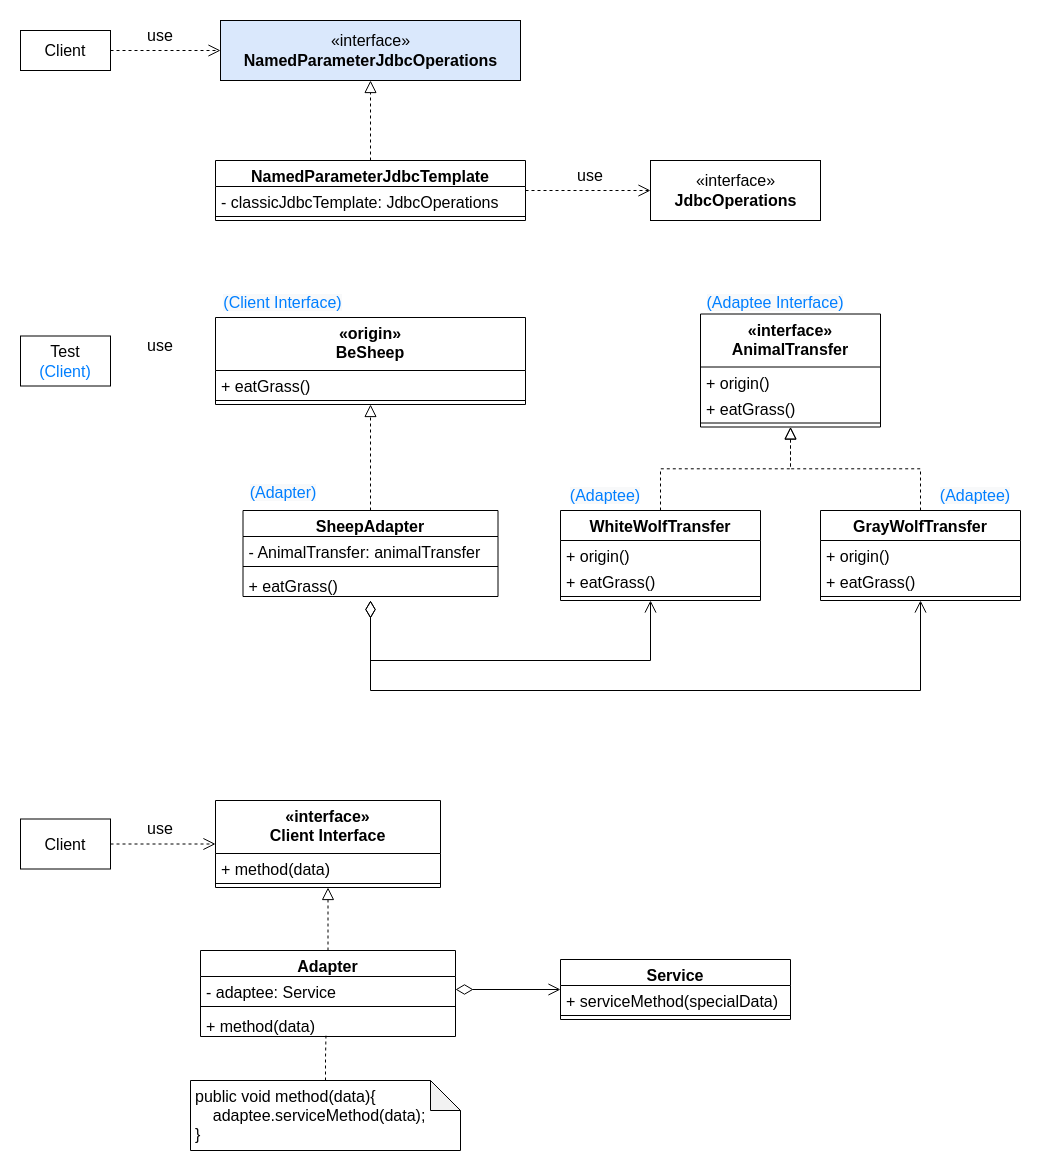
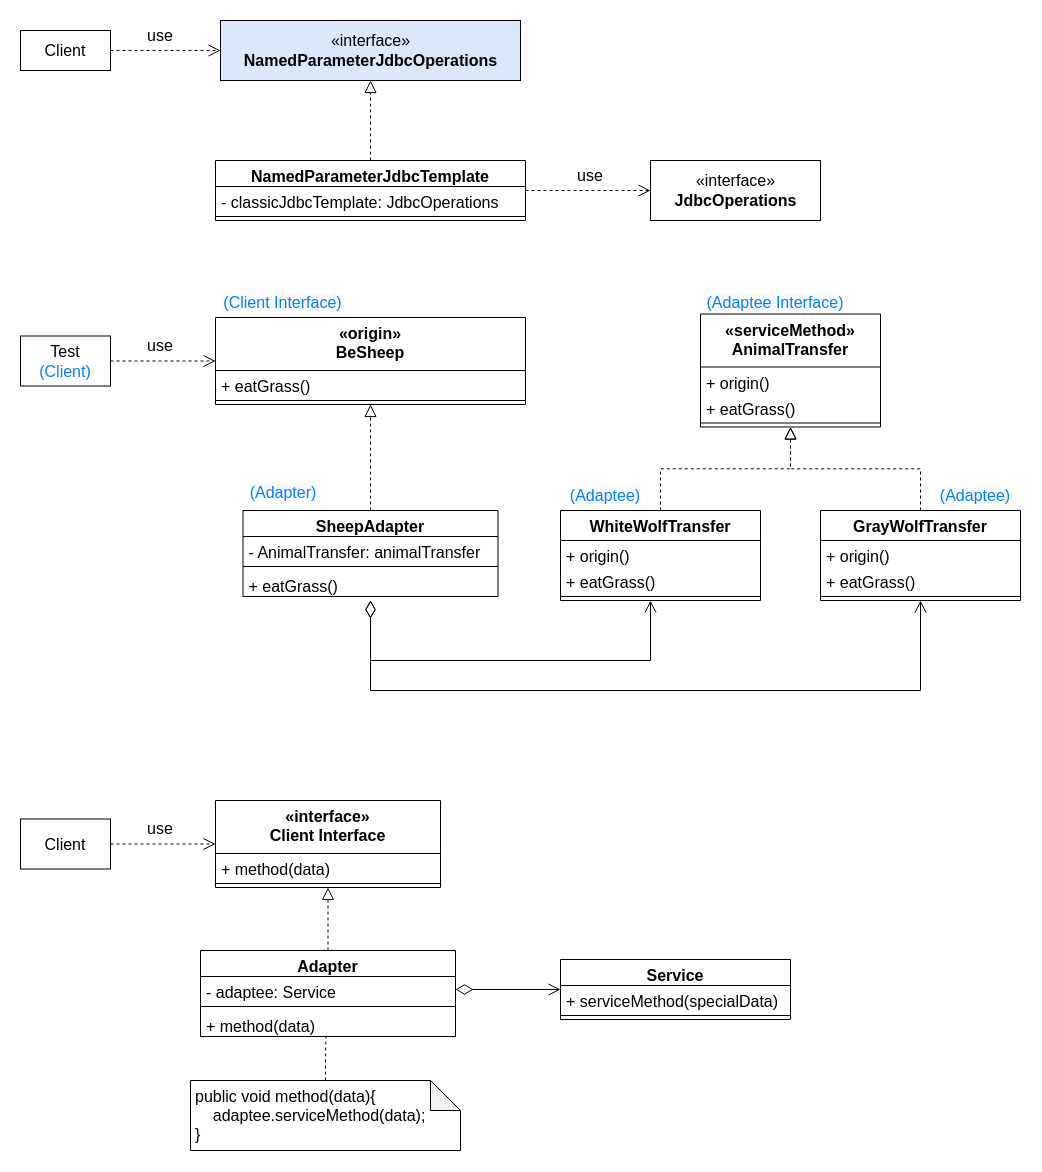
- <mxCell id="25" value="«interface»&#10;AnimalTransfer&#10;" style="swimlane;fontStyle=1;align=center;verticalAlign=top;childLayout=stackLayout;horizontal=1;startSize=53;horizontalStack=0;resizeParent=1;resizeParentMax=0;resizeLast=0;collapsible=1;marginBottom=0;fontFamily=Helvetica;fontSize=16;fontColor=#000000;" parent="1" vertex="1"><mxGeometry x="700" y="313.5" width="180" height="113" as="geometry" /></mxCell>
+ <mxCell id="25" value="«serviceMethod»&#10;AnimalTransfer&#10;" style="swimlane;fontStyle=1;align=center;verticalAlign=top;childLayout=stackLayout;horizontal=1;startSize=53;horizontalStack=0;resizeParent=1;resizeParentMax=0;resizeLast=0;collapsible=1;marginBottom=0;fontFamily=Helvetica;fontSize=16;fontColor=#000000;" parent="1" vertex="1"><mxGeometry x="700" y="313.5" width="180" height="113" as="geometry" /></mxCell>
+ <mxCell id="13" style="edgeStyle=orthogonalEdgeStyle;rounded=0;orthogonalLoop=1;jettySize=auto;html=1;exitX=1;exitY=0.5;exitDx=0;exitDy=0;entryX=0;entryY=0.5;entryDx=0;entryDy=0;fontFamily=Helvetica;fontSize=16;endArrow=open;endFill=0;dashed=1;endSize=10;" parent="1" source="14" target="21" edge="1"><mxGeometry relative="1" as="geometry"><mxPoint x="220" y="380" as="targetPoint" /></mxGeometry></mxCell>
